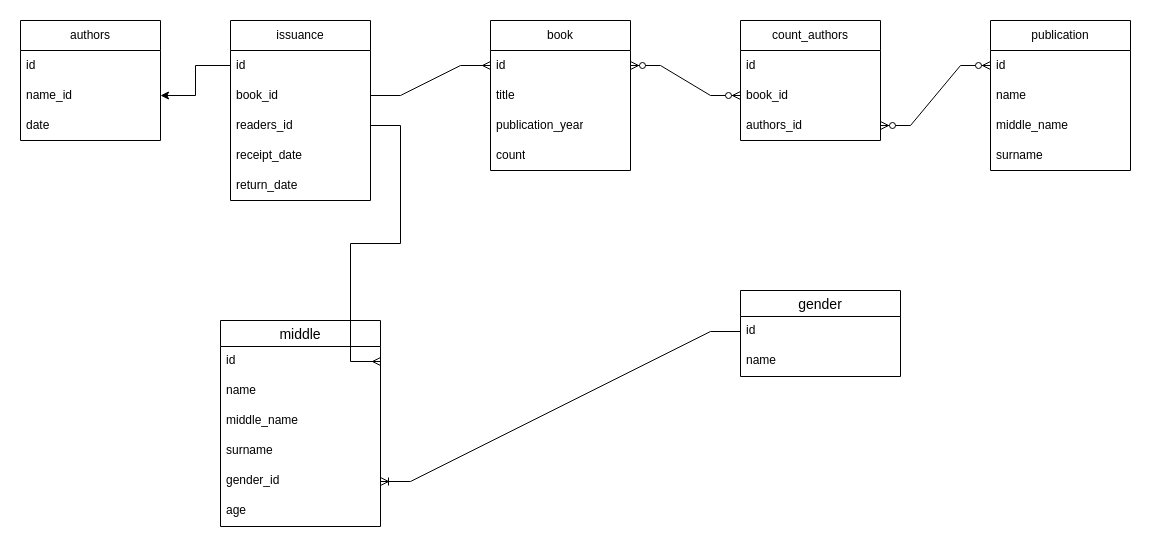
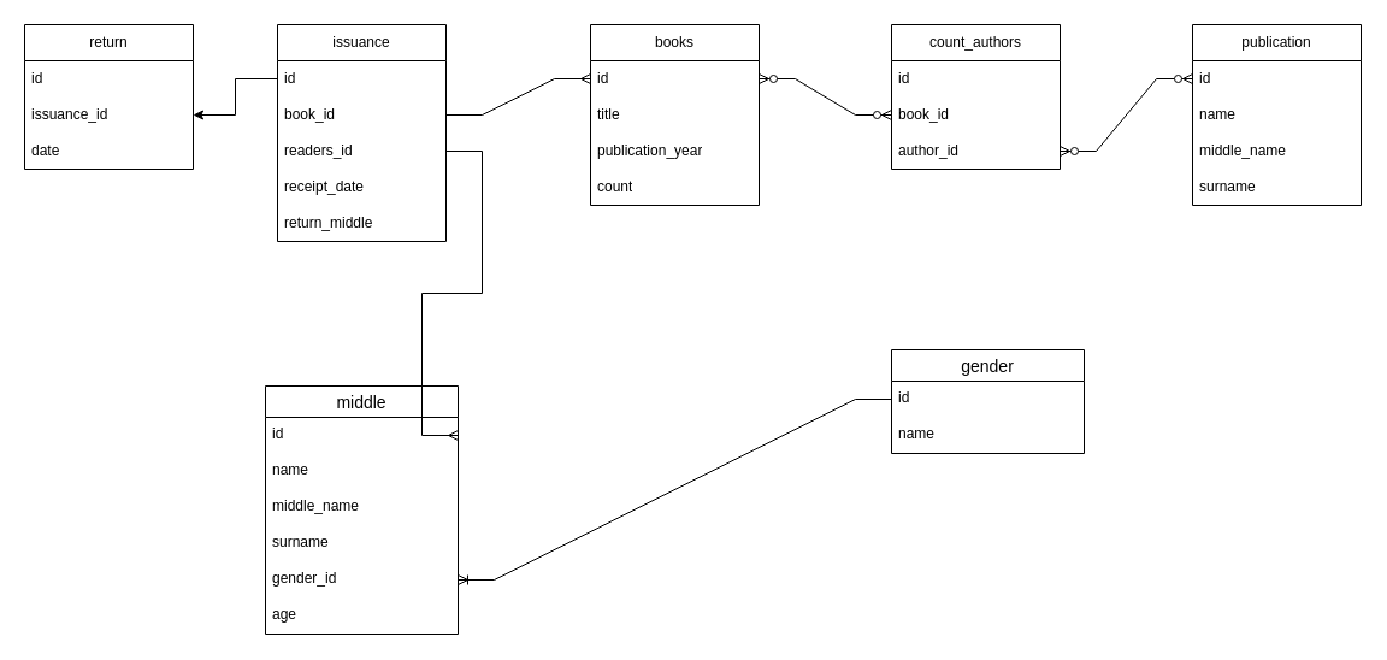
- <mxCell id="37" value="authors" style="swimlane;fontStyle=0;childLayout=stackLayout;horizontal=1;startSize=30;horizontalStack=0;resizeParent=1;resizeParentMax=0;resizeLast=0;collapsible=1;marginBottom=0;whiteSpace=wrap;html=1;" vertex="1" parent="1"><mxGeometry x="20" y="20" width="140" height="120" as="geometry" /></mxCell>
+ <mxCell id="37" value="return" style="swimlane;fontStyle=0;childLayout=stackLayout;horizontal=1;startSize=30;horizontalStack=0;resizeParent=1;resizeParentMax=0;resizeLast=0;collapsible=1;marginBottom=0;whiteSpace=wrap;html=1;" vertex="1" parent="1"><mxGeometry x="20" y="20" width="140" height="120" as="geometry" /></mxCell>
- <mxCell id="7" value="book" style="swimlane;fontStyle=0;childLayout=stackLayout;horizontal=1;startSize=30;horizontalStack=0;resizeParent=1;resizeParentMax=0;resizeLast=0;collapsible=1;marginBottom=0;whiteSpace=wrap;html=1;" vertex="1" parent="1"><mxGeometry x="490" y="20" width="140" height="150" as="geometry" /></mxCell>
+ <mxCell id="7" value="books" style="swimlane;fontStyle=0;childLayout=stackLayout;horizontal=1;startSize=30;horizontalStack=0;resizeParent=1;resizeParentMax=0;resizeLast=0;collapsible=1;marginBottom=0;whiteSpace=wrap;html=1;" vertex="1" parent="1"><mxGeometry x="490" y="20" width="140" height="150" as="geometry" /></mxCell>
- <mxCell id="39" value="name_id" style="text;strokeColor=none;fillColor=none;align=left;verticalAlign=middle;spacingLeft=4;spacingRight=4;overflow=hidden;points=[[0,0.5],[1,0.5]];portConstraint=eastwest;rotatable=0;whiteSpace=wrap;html=1;" vertex="1" parent="37"><mxGeometry y="60" width="140" height="30" as="geometry" /></mxCell>
+ <mxCell id="39" value="issuance_id" style="text;strokeColor=none;fillColor=none;align=left;verticalAlign=middle;spacingLeft=4;spacingRight=4;overflow=hidden;points=[[0,0.5],[1,0.5]];portConstraint=eastwest;rotatable=0;whiteSpace=wrap;html=1;" vertex="1" parent="37"><mxGeometry y="60" width="140" height="30" as="geometry" /></mxCell>
- <mxCell id="15" value="authors_id" style="text;strokeColor=none;fillColor=none;align=left;verticalAlign=middle;spacingLeft=4;spacingRight=4;overflow=hidden;points=[[0,0.5],[1,0.5]];portConstraint=eastwest;rotatable=0;whiteSpace=wrap;html=1;" vertex="1" parent="12"><mxGeometry y="90" width="140" height="30" as="geometry" /></mxCell>
+ <mxCell id="15" value="author_id" style="text;strokeColor=none;fillColor=none;align=left;verticalAlign=middle;spacingLeft=4;spacingRight=4;overflow=hidden;points=[[0,0.5],[1,0.5]];portConstraint=eastwest;rotatable=0;whiteSpace=wrap;html=1;" vertex="1" parent="12"><mxGeometry y="90" width="140" height="30" as="geometry" /></mxCell>
- <mxCell id="34" value="return_date" style="text;strokeColor=none;fillColor=none;align=left;verticalAlign=middle;spacingLeft=4;spacingRight=4;overflow=hidden;points=[[0,0.5],[1,0.5]];portConstraint=eastwest;rotatable=0;whiteSpace=wrap;html=1;" vertex="1" parent="29"><mxGeometry y="150" width="140" height="30" as="geometry" /></mxCell>
+ <mxCell id="34" value="return_middle" style="text;strokeColor=none;fillColor=none;align=left;verticalAlign=middle;spacingLeft=4;spacingRight=4;overflow=hidden;points=[[0,0.5],[1,0.5]];portConstraint=eastwest;rotatable=0;whiteSpace=wrap;html=1;" vertex="1" parent="29"><mxGeometry y="150" width="140" height="30" as="geometry" /></mxCell>
